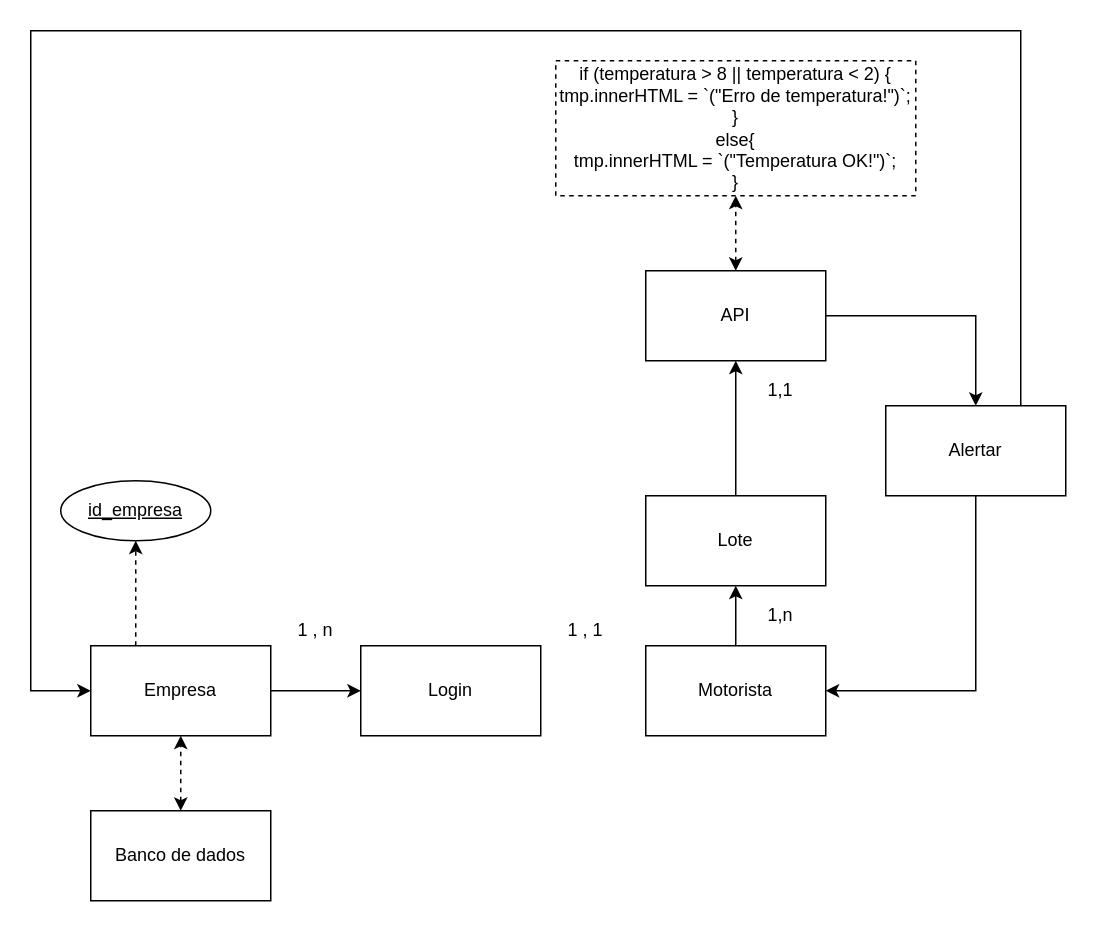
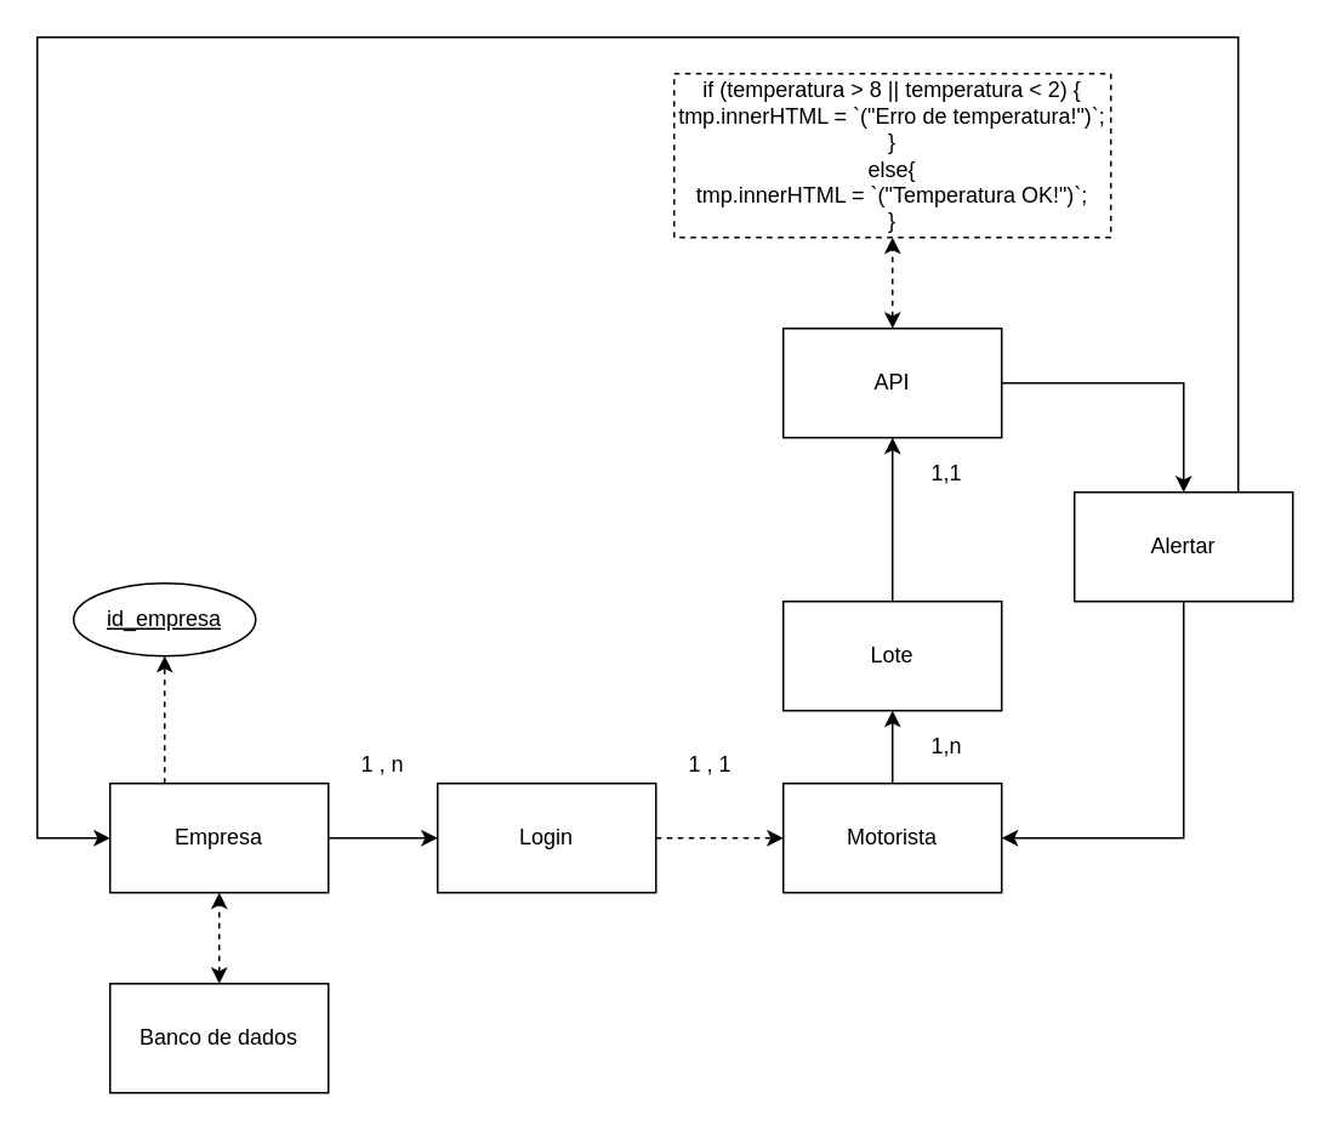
+ <mxCell id="5" style="edgeStyle=orthogonalEdgeStyle;rounded=0;orthogonalLoop=1;jettySize=auto;html=1;exitX=1;exitY=0.5;exitDx=0;exitDy=0;dashed=1;entryX=0;entryY=0.5;entryDx=0;entryDy=0;" parent="1" source="6" target="9" edge="1"><mxGeometry relative="1" as="geometry"><mxPoint x="430" y="460" as="targetPoint" /></mxGeometry></mxCell>
